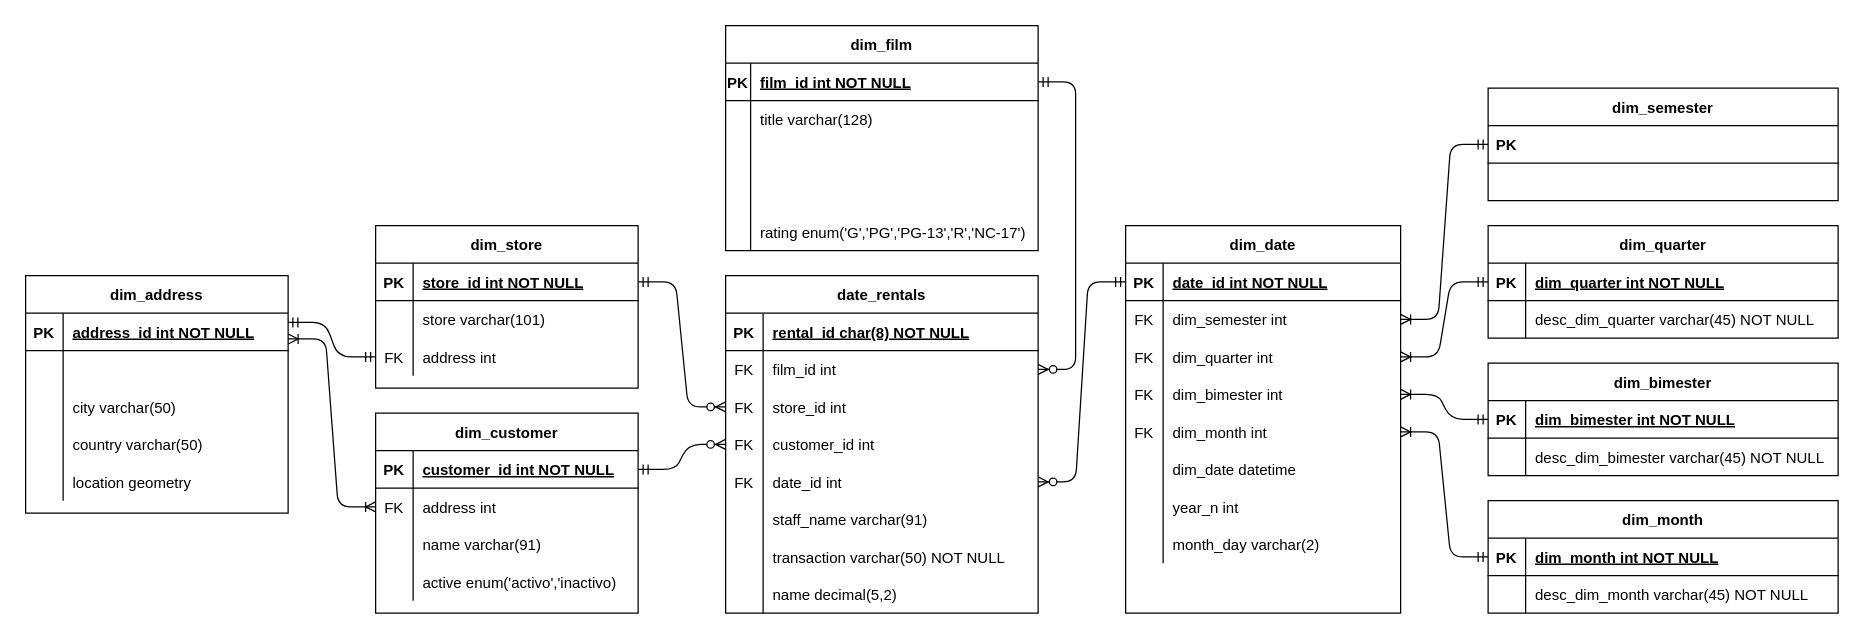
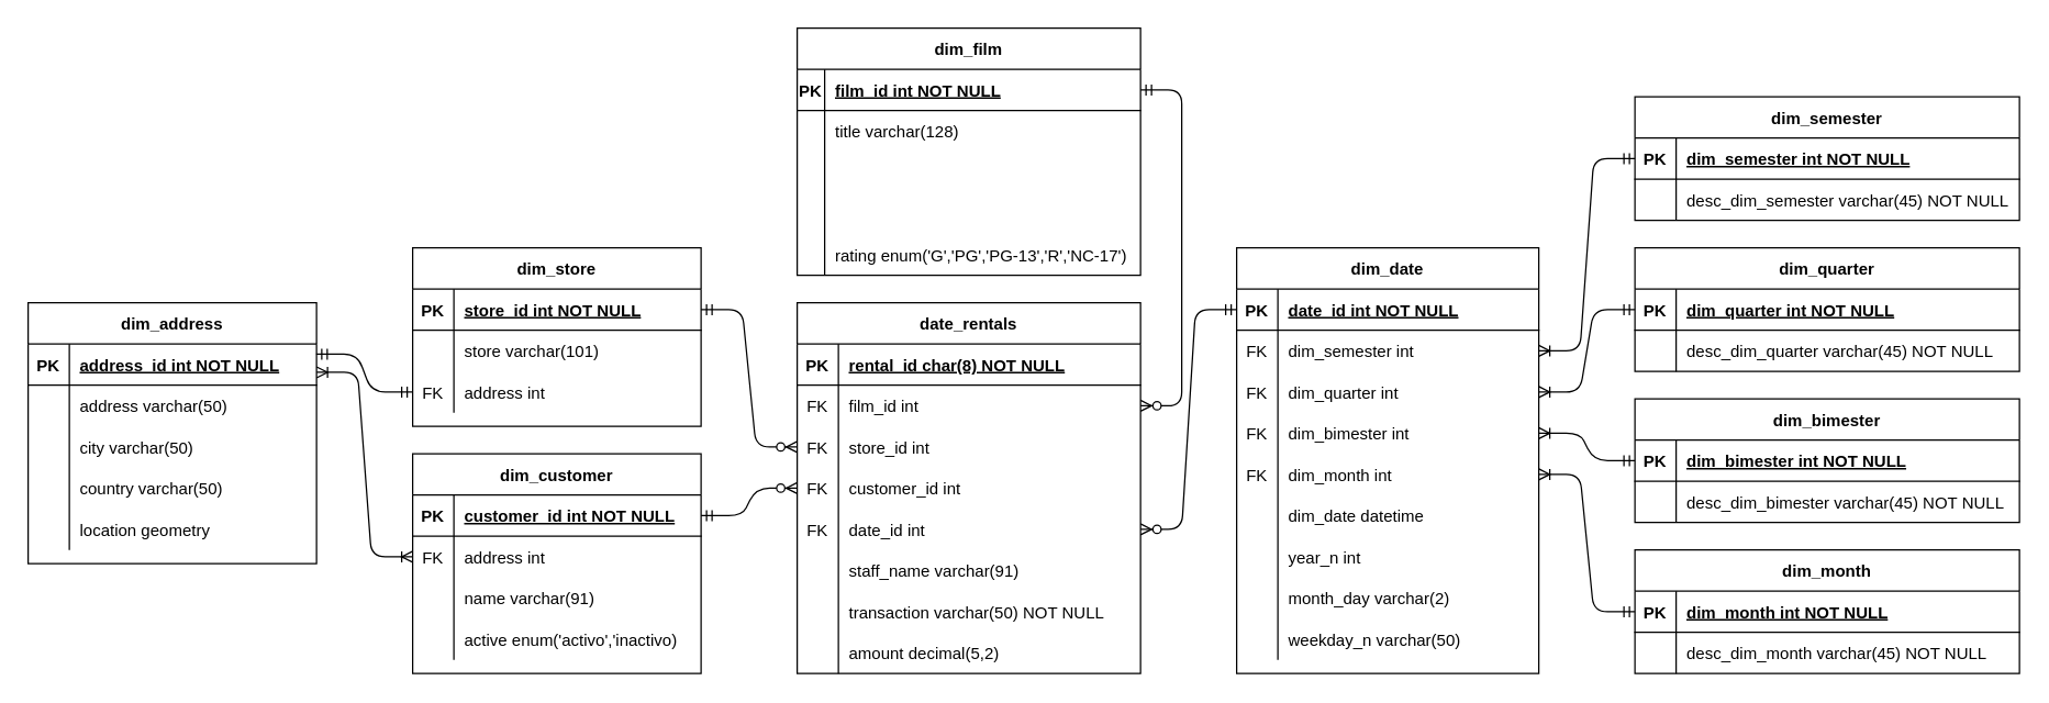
+ <mxCell id="58" value="dim_semester int NOT NULL " style="shape=partialRectangle;overflow=hidden;connectable=0;fillColor=none;top=0;left=0;bottom=0;right=0;align=left;spacingLeft=6;fontStyle=5;" parent="56" vertex="1"><mxGeometry x="30" width="250" height="30" as="geometry" /></mxCell>
+ <mxCell id="61" value="desc_dim_semester varchar(45) NOT NULL" style="shape=partialRectangle;overflow=hidden;connectable=0;fillColor=none;top=0;left=0;bottom=0;right=0;align=left;spacingLeft=6;" parent="59" vertex="1"><mxGeometry x="30" width="250" height="30" as="geometry" /></mxCell>
+ <mxCell id="133" value="address varchar(50)" style="shape=partialRectangle;overflow=hidden;connectable=0;fillColor=none;top=0;left=0;bottom=0;right=0;align=left;spacingLeft=6;" parent="131" vertex="1"><mxGeometry x="30" width="180" height="30" as="geometry" /></mxCell>
+ <mxCell id="54" value="weekday_n varchar(50)" style="shape=partialRectangle;overflow=hidden;connectable=0;fillColor=none;top=0;left=0;bottom=0;right=0;align=left;spacingLeft=6;" parent="52" vertex="1"><mxGeometry x="30" width="190" height="30" as="geometry" /></mxCell>
- <mxCell id="26" value="name decimal(5,2)" style="shape=partialRectangle;overflow=hidden;connectable=0;fillColor=none;top=0;left=0;bottom=0;right=0;align=left;spacingLeft=6;" parent="24" vertex="1"><mxGeometry x="30" width="220" height="30" as="geometry" /></mxCell>
+ <mxCell id="26" value="amount decimal(5,2)" style="shape=partialRectangle;overflow=hidden;connectable=0;fillColor=none;top=0;left=0;bottom=0;right=0;align=left;spacingLeft=6;" parent="24" vertex="1"><mxGeometry x="30" width="220" height="30" as="geometry" /></mxCell>
